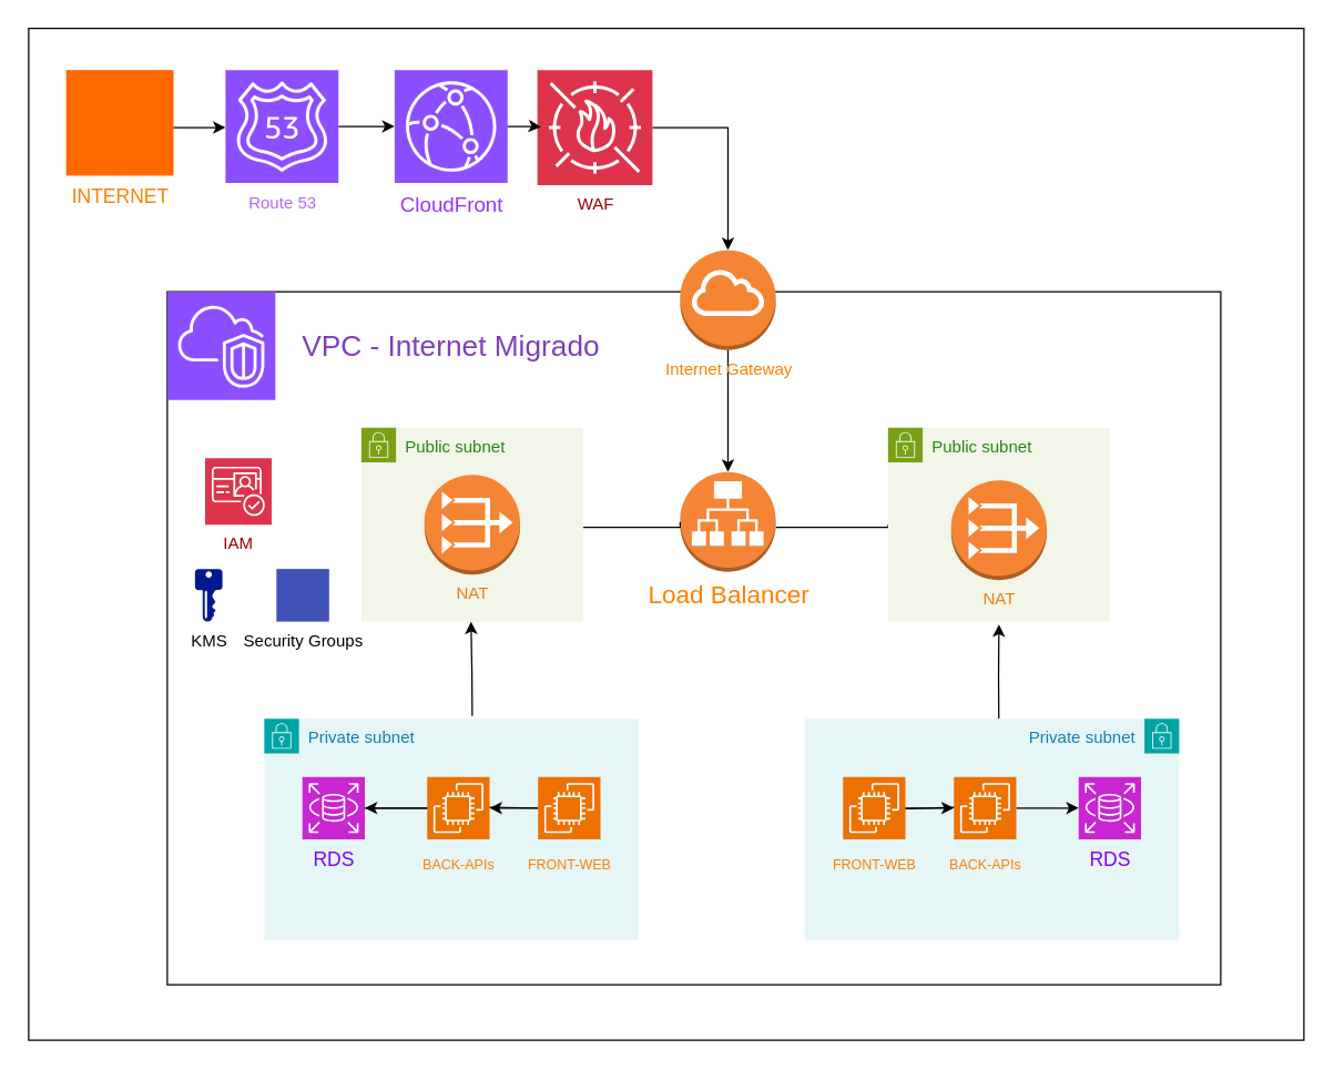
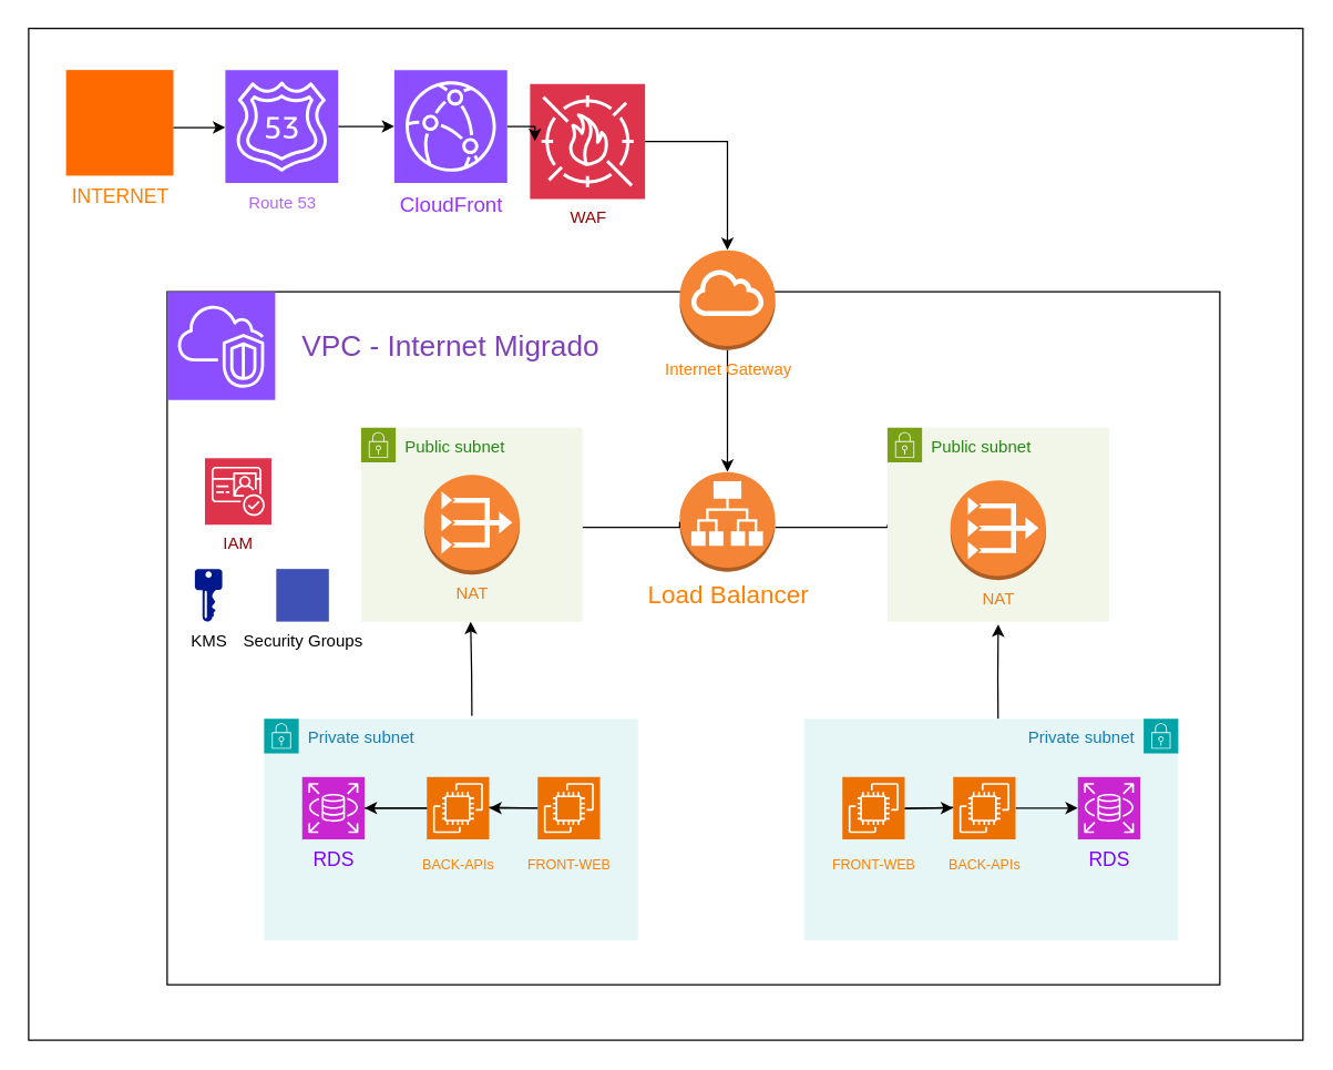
- <mxCell id="22" value="WAF" style="sketch=0;points=[[0,0,0],[0.25,0,0],[0.5,0,0],[0.75,0,0],[1,0,0],[0,1,0],[0.25,1,0],[0.5,1,0],[0.75,1,0],[1,1,0],[0,0.25,0],[0,0.5,0],[0,0.75,0],[1,0.25,0],[1,0.5,0],[1,0.75,0]];outlineConnect=0;fontColor=#990000;fillColor=#DD344C;strokeColor=#ffffff;dashed=0;verticalLabelPosition=bottom;verticalAlign=top;align=center;html=1;fontSize=12;fontStyle=0;aspect=fixed;shape=mxgraph.aws4.resourceIcon;resIcon=mxgraph.aws4.waf;" parent="1" vertex="1"><mxGeometry x="387" y="50" width="83" height="83" as="geometry" /></mxCell>
+ <mxCell id="22" value="WAF" style="sketch=0;points=[[0,0,0],[0.25,0,0],[0.5,0,0],[0.75,0,0],[1,0,0],[0,1,0],[0.25,1,0],[0.5,1,0],[0.75,1,0],[1,1,0],[0,0.25,0],[0,0.5,0],[0,0.75,0],[1,0.25,0],[1,0.5,0],[1,0.75,0]];outlineConnect=0;fontColor=#990000;fillColor=#DD344C;strokeColor=#ffffff;dashed=0;verticalLabelPosition=bottom;verticalAlign=top;align=center;html=1;fontSize=12;fontStyle=0;aspect=fixed;shape=mxgraph.aws4.resourceIcon;resIcon=mxgraph.aws4.waf;" parent="1" vertex="1"><mxGeometry x="382" y="60" width="83" height="83" as="geometry" /></mxCell>
